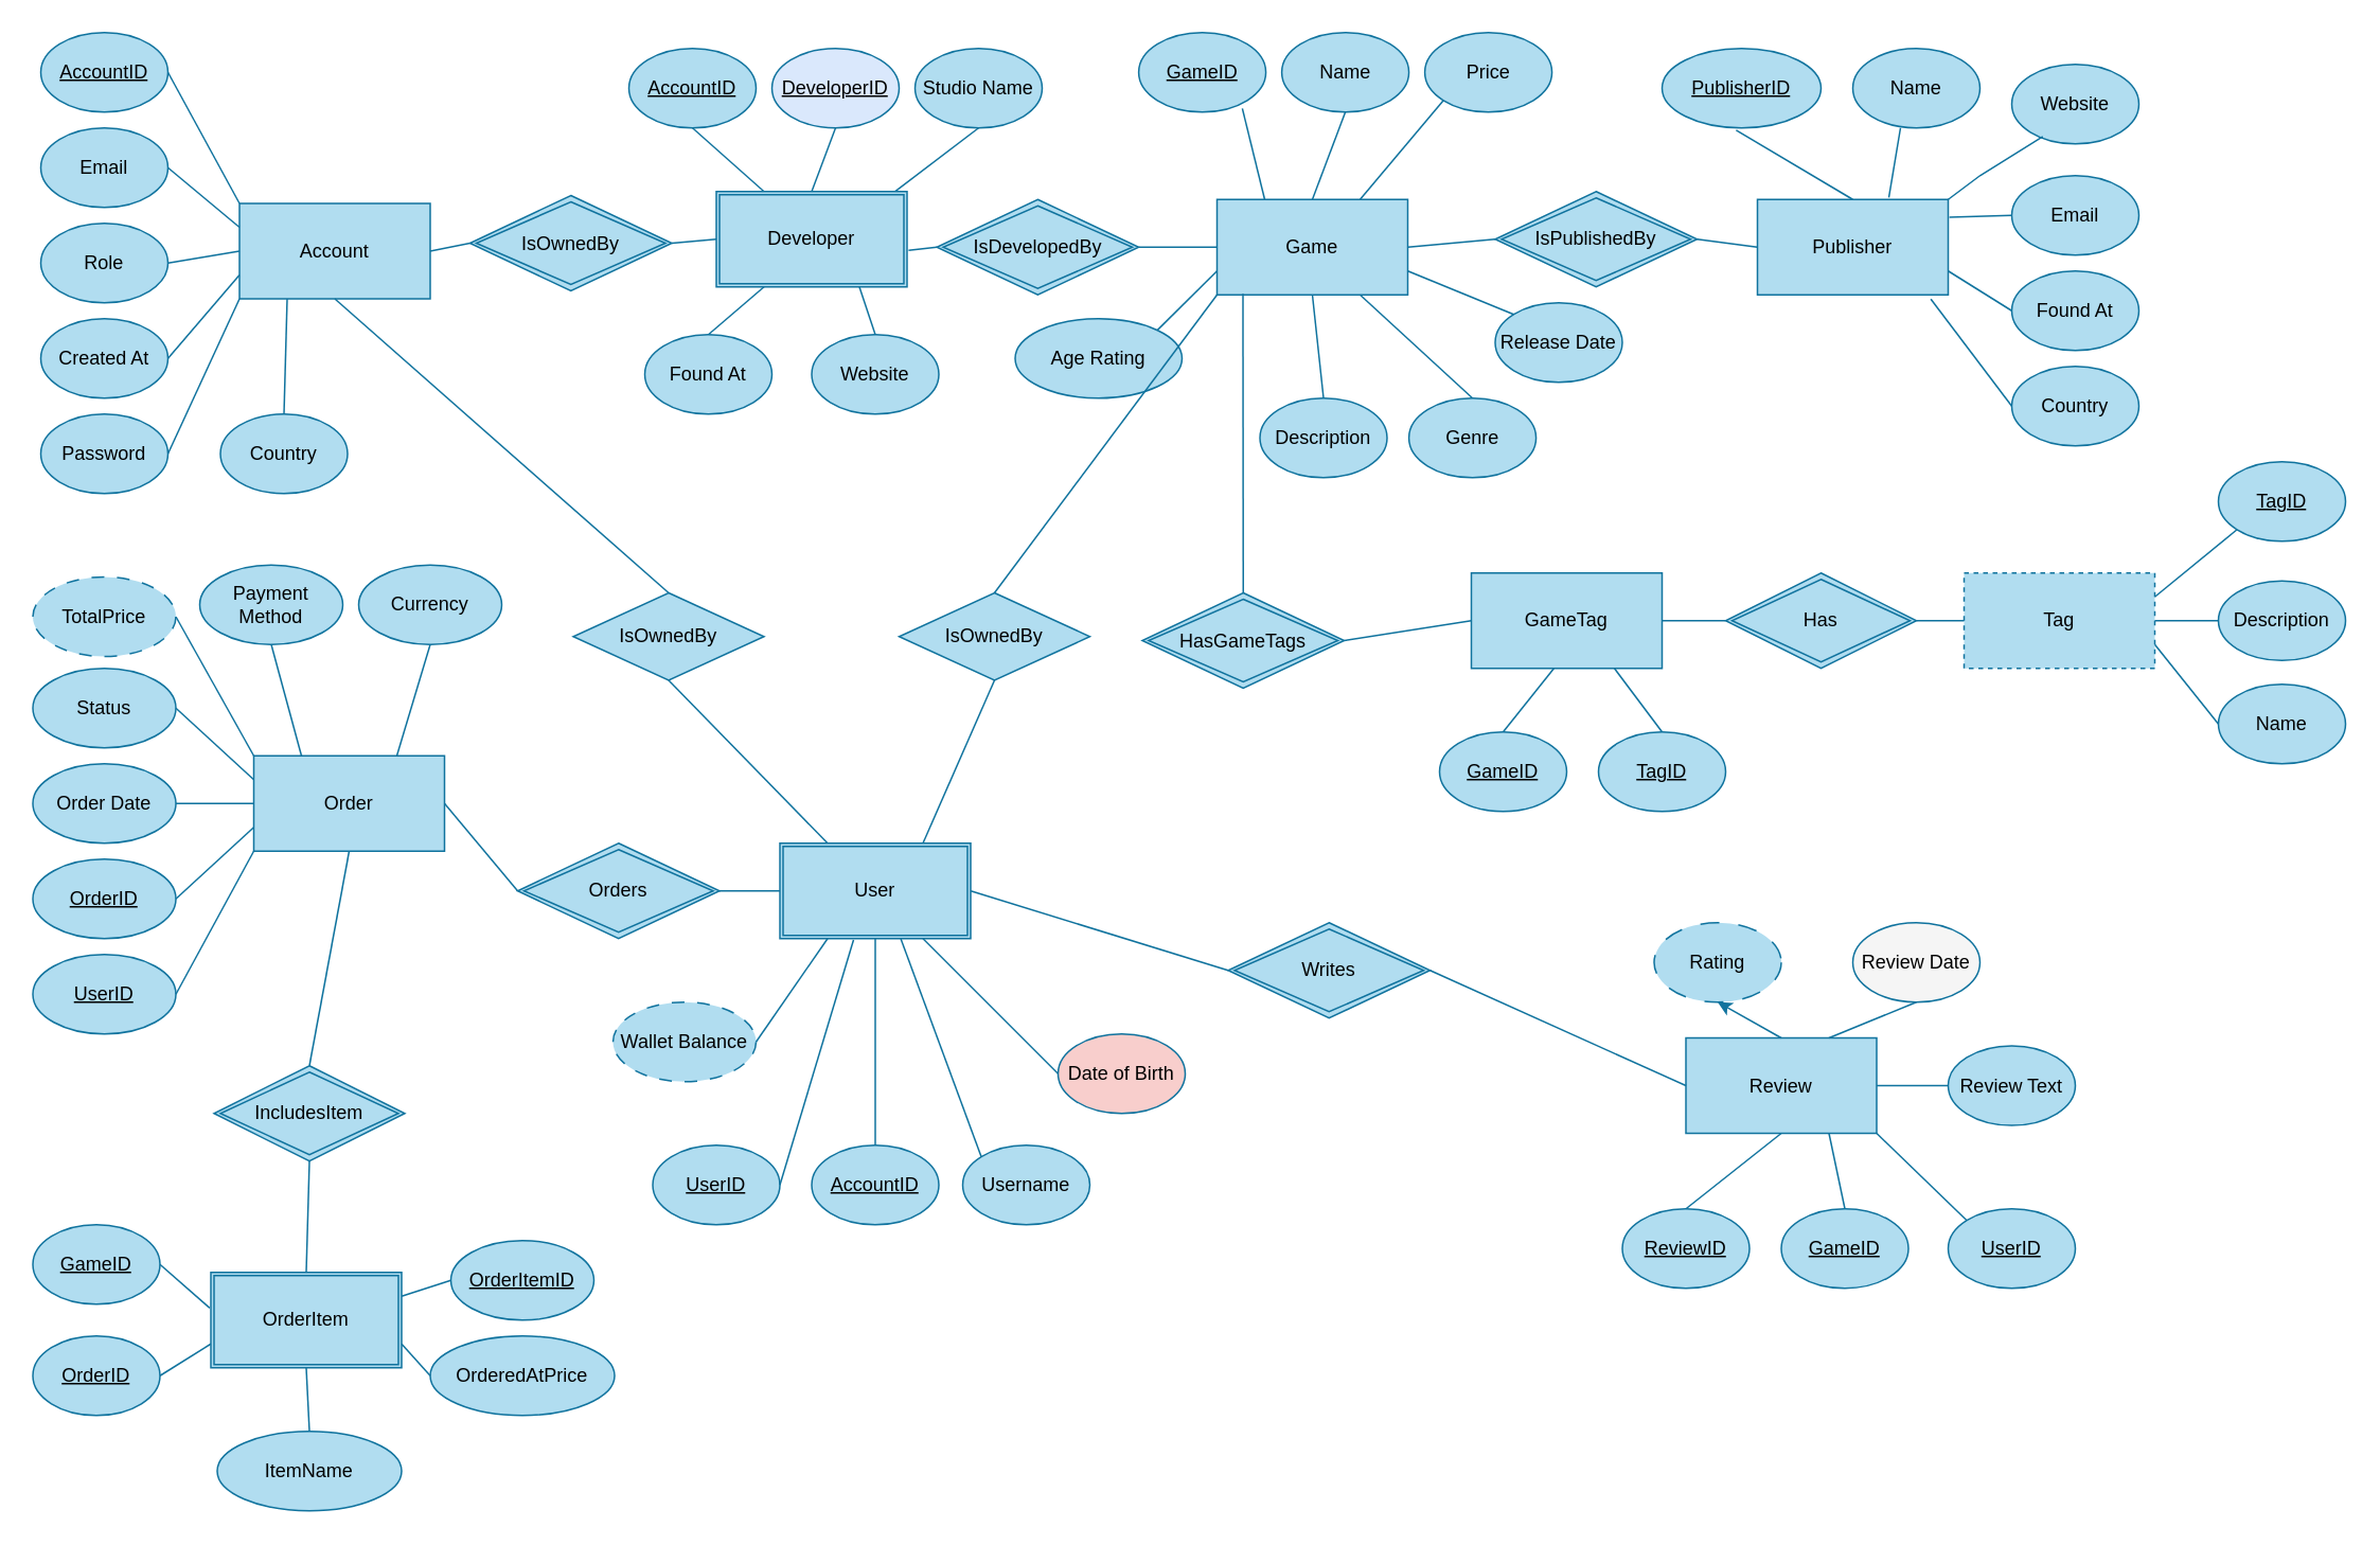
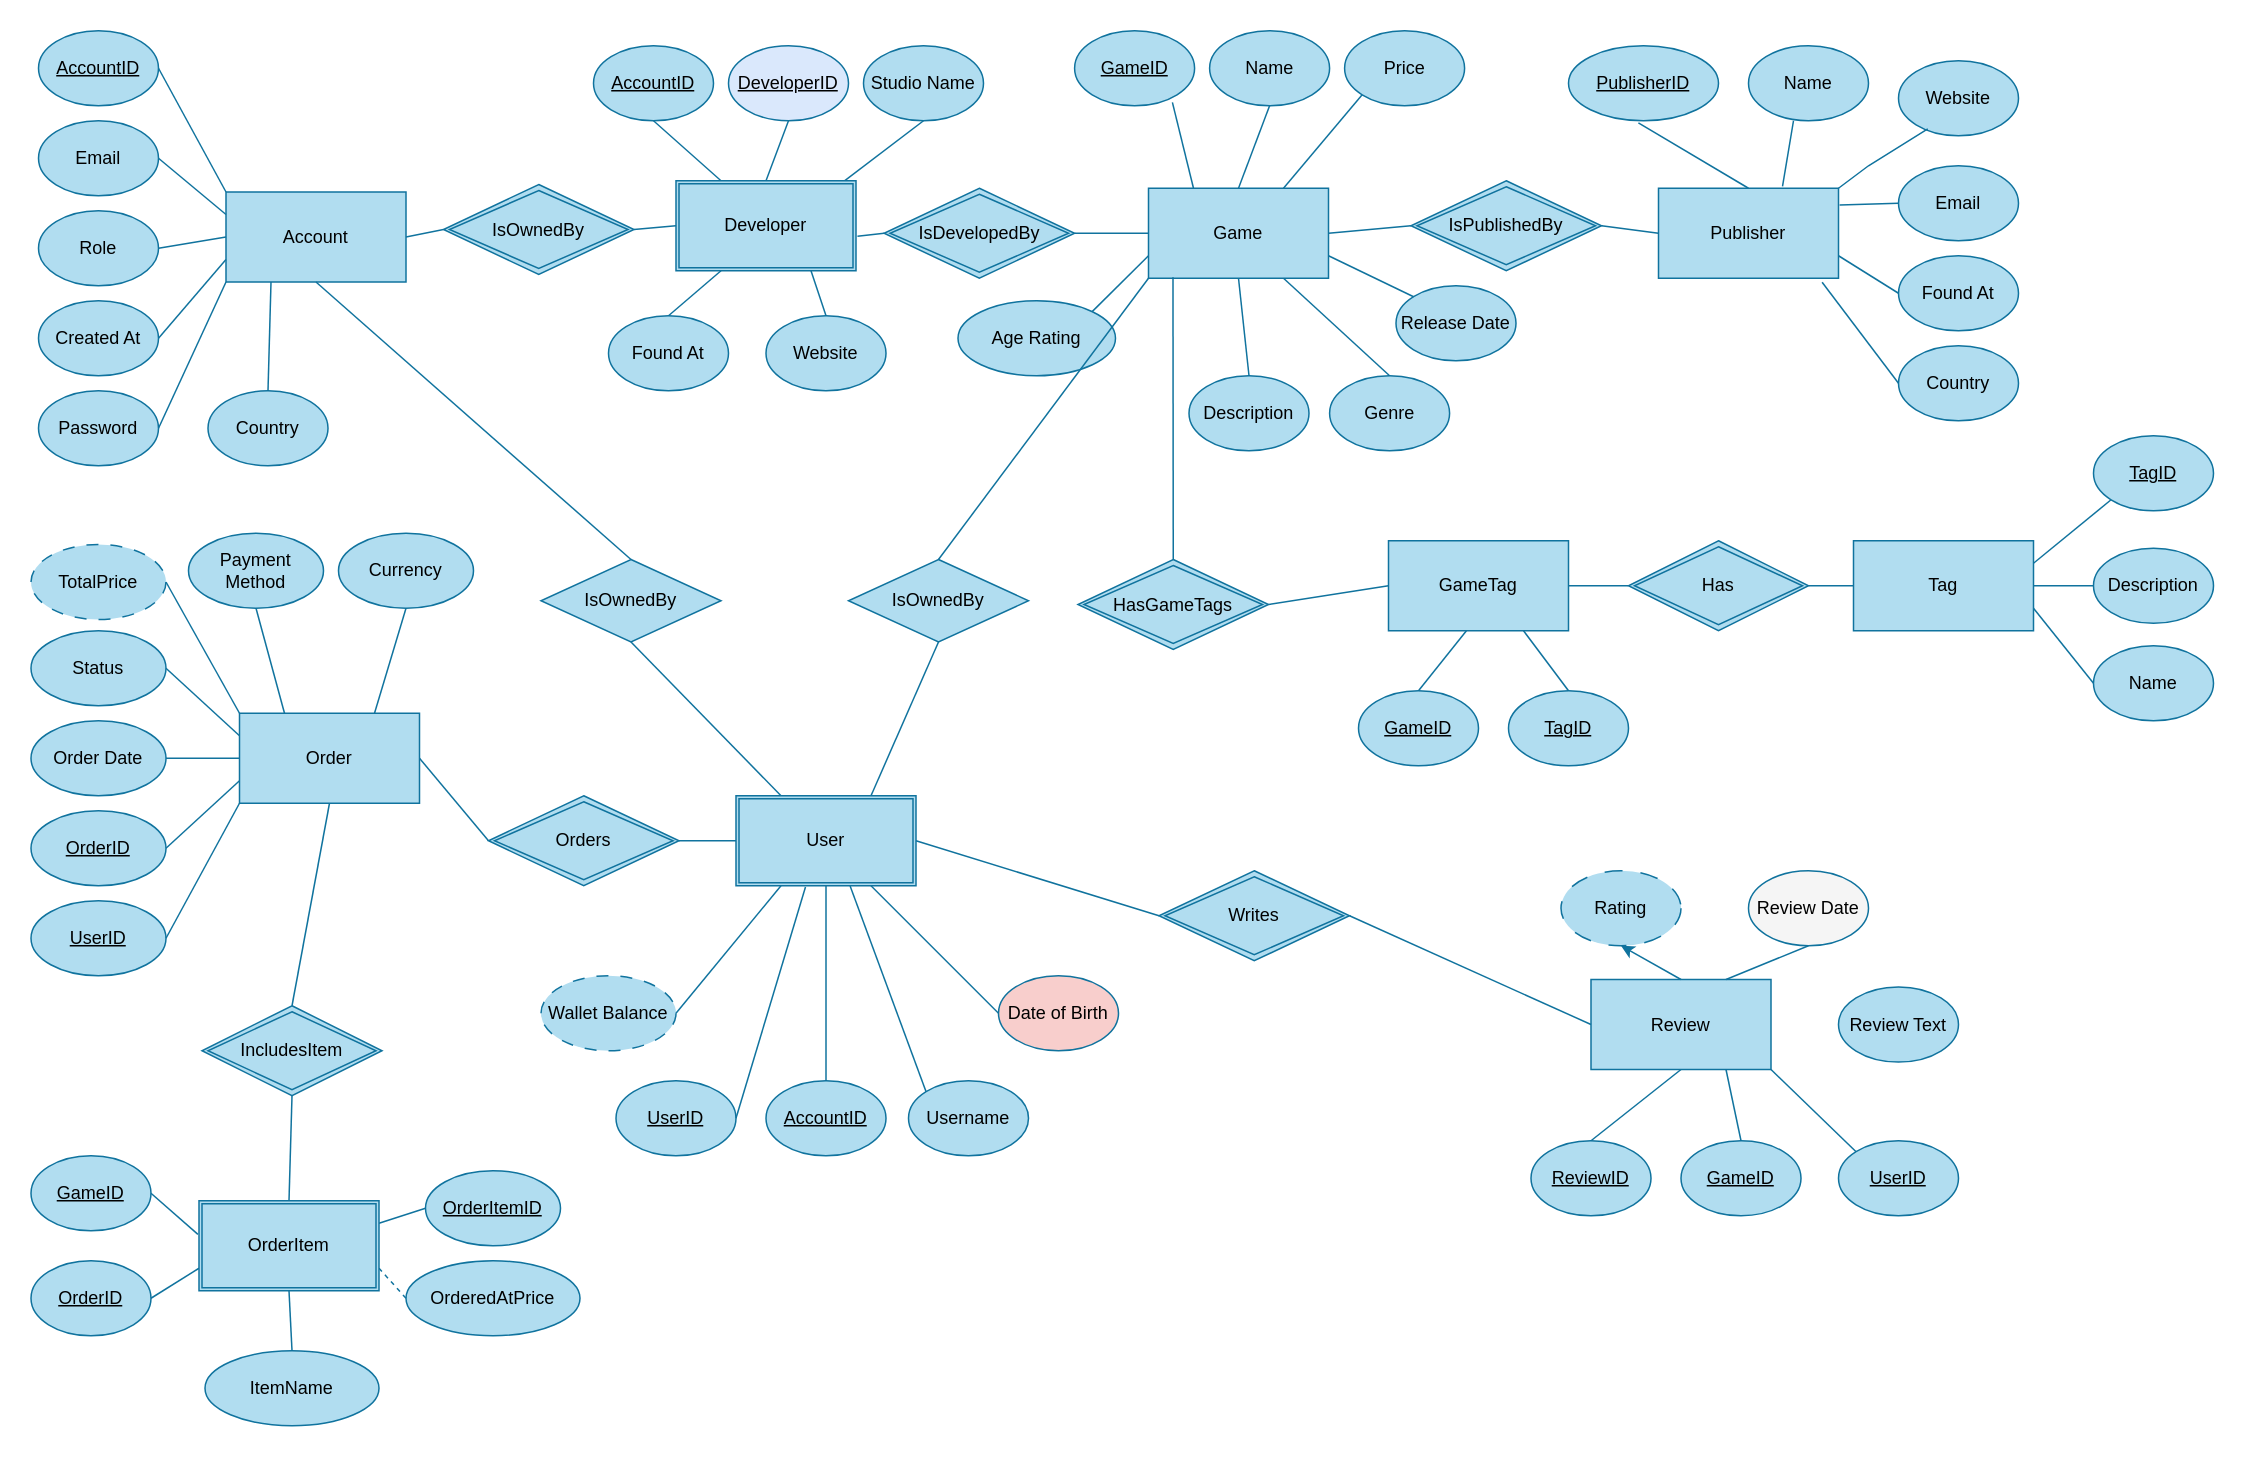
- <mxCell id="27" value="Release Date" style="ellipse;whiteSpace=wrap;html=1;fillColor=#b1ddf0;strokeColor=#10739e;" vertex="1" parent="1"><mxGeometry x="940" y="190" width="80" height="50" as="geometry" /></mxCell>
+ <mxCell id="27" value="Release Date" style="ellipse;whiteSpace=wrap;html=1;fillColor=#b1ddf0;strokeColor=#10739e;" vertex="1" parent="1"><mxGeometry x="930" y="190" width="80" height="50" as="geometry" /></mxCell>
- <mxCell id="57" value="Tag" style="rounded=0;whiteSpace=wrap;html=1;fillColor=#b1ddf0;strokeColor=#10739e;dashed=1;" vertex="1" parent="1"><mxGeometry x="1235" y="360" width="120" height="60" as="geometry" /></mxCell>
+ <mxCell id="57" value="Tag" style="rounded=0;whiteSpace=wrap;html=1;fillColor=#b1ddf0;strokeColor=#10739e;" vertex="1" parent="1"><mxGeometry x="1235" y="360" width="120" height="60" as="geometry" /></mxCell>
- <mxCell id="111" value="Wallet Balance" style="ellipse;whiteSpace=wrap;html=1;dashed=1;dashPattern=8 8;fillColor=#b1ddf0;strokeColor=#10739e;" vertex="1" parent="1"><mxGeometry x="385" y="630" width="90" height="50" as="geometry" /></mxCell>
+ <mxCell id="111" value="Wallet Balance" style="ellipse;whiteSpace=wrap;html=1;dashed=1;dashPattern=8 8;fillColor=#b1ddf0;strokeColor=#10739e;" vertex="1" parent="1"><mxGeometry x="360" y="650" width="90" height="50" as="geometry" /></mxCell>
- <mxCell id="82" value="" style="endArrow=none;html=1;rounded=0;entryX=1;entryY=0.5;entryDx=0;entryDy=0;exitX=0;exitY=0.5;exitDx=0;exitDy=0;fillColor=#b1ddf0;strokeColor=#10739e;" edge="1" parent="1" source="81" target="59"><mxGeometry width="50" height="50" relative="1" as="geometry"><mxPoint x="1140" y="700" as="sourcePoint" /><mxPoint x="1110" y="700" as="targetPoint" /></mxGeometry></mxCell>
- <mxCell id="94" value="" style="endArrow=none;html=1;rounded=0;entryX=1;entryY=0.75;entryDx=0;entryDy=0;exitX=0;exitY=0.5;exitDx=0;exitDy=0;fillColor=#b1ddf0;strokeColor=#10739e;" edge="1" parent="1" source="91" target="127"><mxGeometry width="50" height="50" relative="1" as="geometry"><mxPoint x="354" y="880" as="sourcePoint" /><mxPoint x="314" y="875" as="targetPoint" /></mxGeometry></mxCell>
+ <mxCell id="94" value="" style="endArrow=none;html=1;rounded=0;entryX=1;entryY=0.75;entryDx=0;entryDy=0;exitX=0;exitY=0.5;exitDx=0;exitDy=0;fillColor=#b1ddf0;strokeColor=#10739e;dashed=1;" edge="1" parent="1" source="91" target="127"><mxGeometry width="50" height="50" relative="1" as="geometry"><mxPoint x="354" y="880" as="sourcePoint" /><mxPoint x="314" y="875" as="targetPoint" /></mxGeometry></mxCell>
